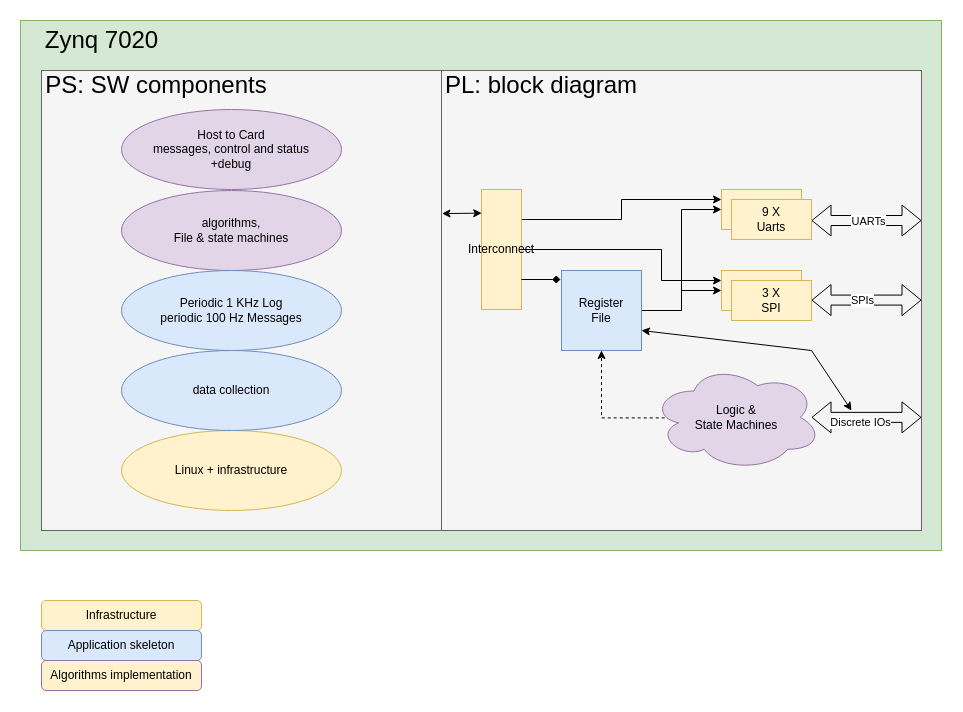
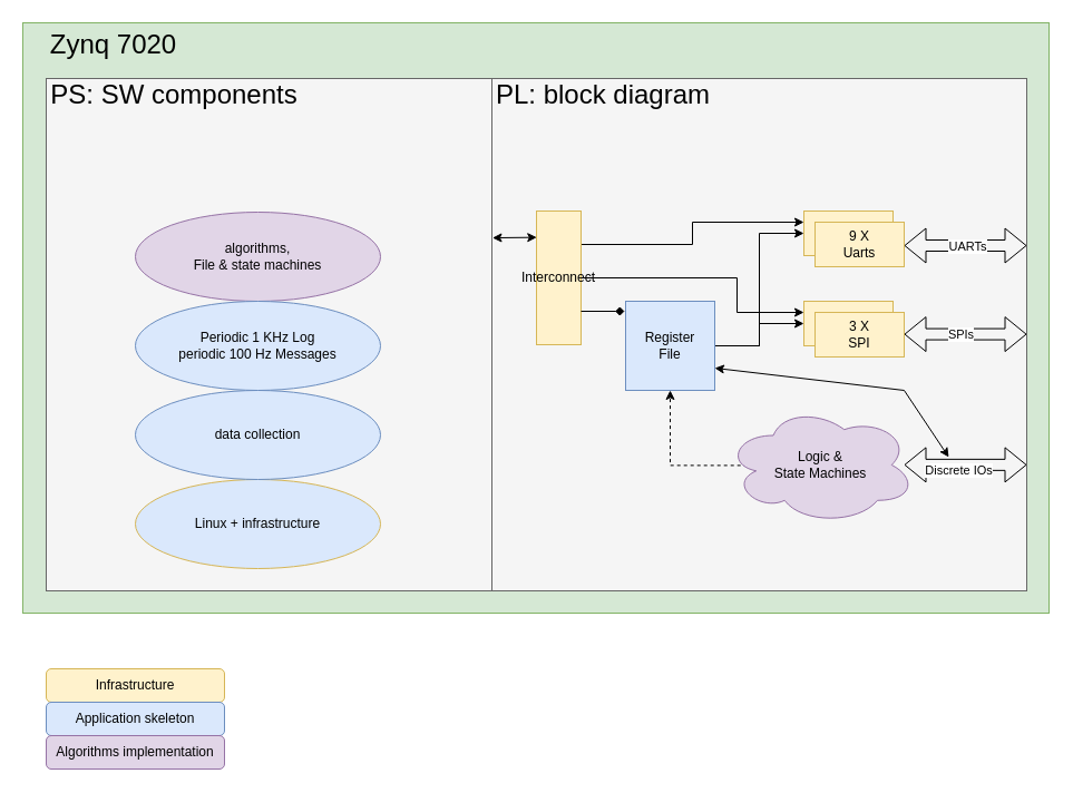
- <mxCell id="29" value="Host to Card&lt;br&gt;messages, control and status&lt;br&gt;+debug" style="ellipse;whiteSpace=wrap;html=1;fillColor=#e1d5e7;strokeColor=#9673a6;" vertex="1" parent="1"><mxGeometry x="121" y="109" width="220" height="80" as="geometry" /></mxCell>
- <mxCell id="25" value="Linux + infrastructure" style="ellipse;whiteSpace=wrap;html=1;fillColor=#fff2cc;strokeColor=#d6b656;" vertex="1" parent="1"><mxGeometry x="121" y="430" width="220" height="80" as="geometry" /></mxCell>
+ <mxCell id="25" value="Linux + infrastructure" style="ellipse;whiteSpace=wrap;html=1;fillColor=#dae8fc;strokeColor=#d6b656;" vertex="1" parent="1"><mxGeometry x="121" y="430" width="220" height="80" as="geometry" /></mxCell>
- <mxCell id="32" value="Algorithms implementation" style="rounded=1;whiteSpace=wrap;html=1;fillColor=#fff2cc;strokeColor=#9673a6;" vertex="1" parent="1"><mxGeometry x="41" y="660" width="160" height="30" as="geometry" /></mxCell>
+ <mxCell id="32" value="Algorithms implementation" style="rounded=1;whiteSpace=wrap;html=1;fillColor=#e1d5e7;strokeColor=#9673a6;" vertex="1" parent="1"><mxGeometry x="41" y="660" width="160" height="30" as="geometry" /></mxCell>
